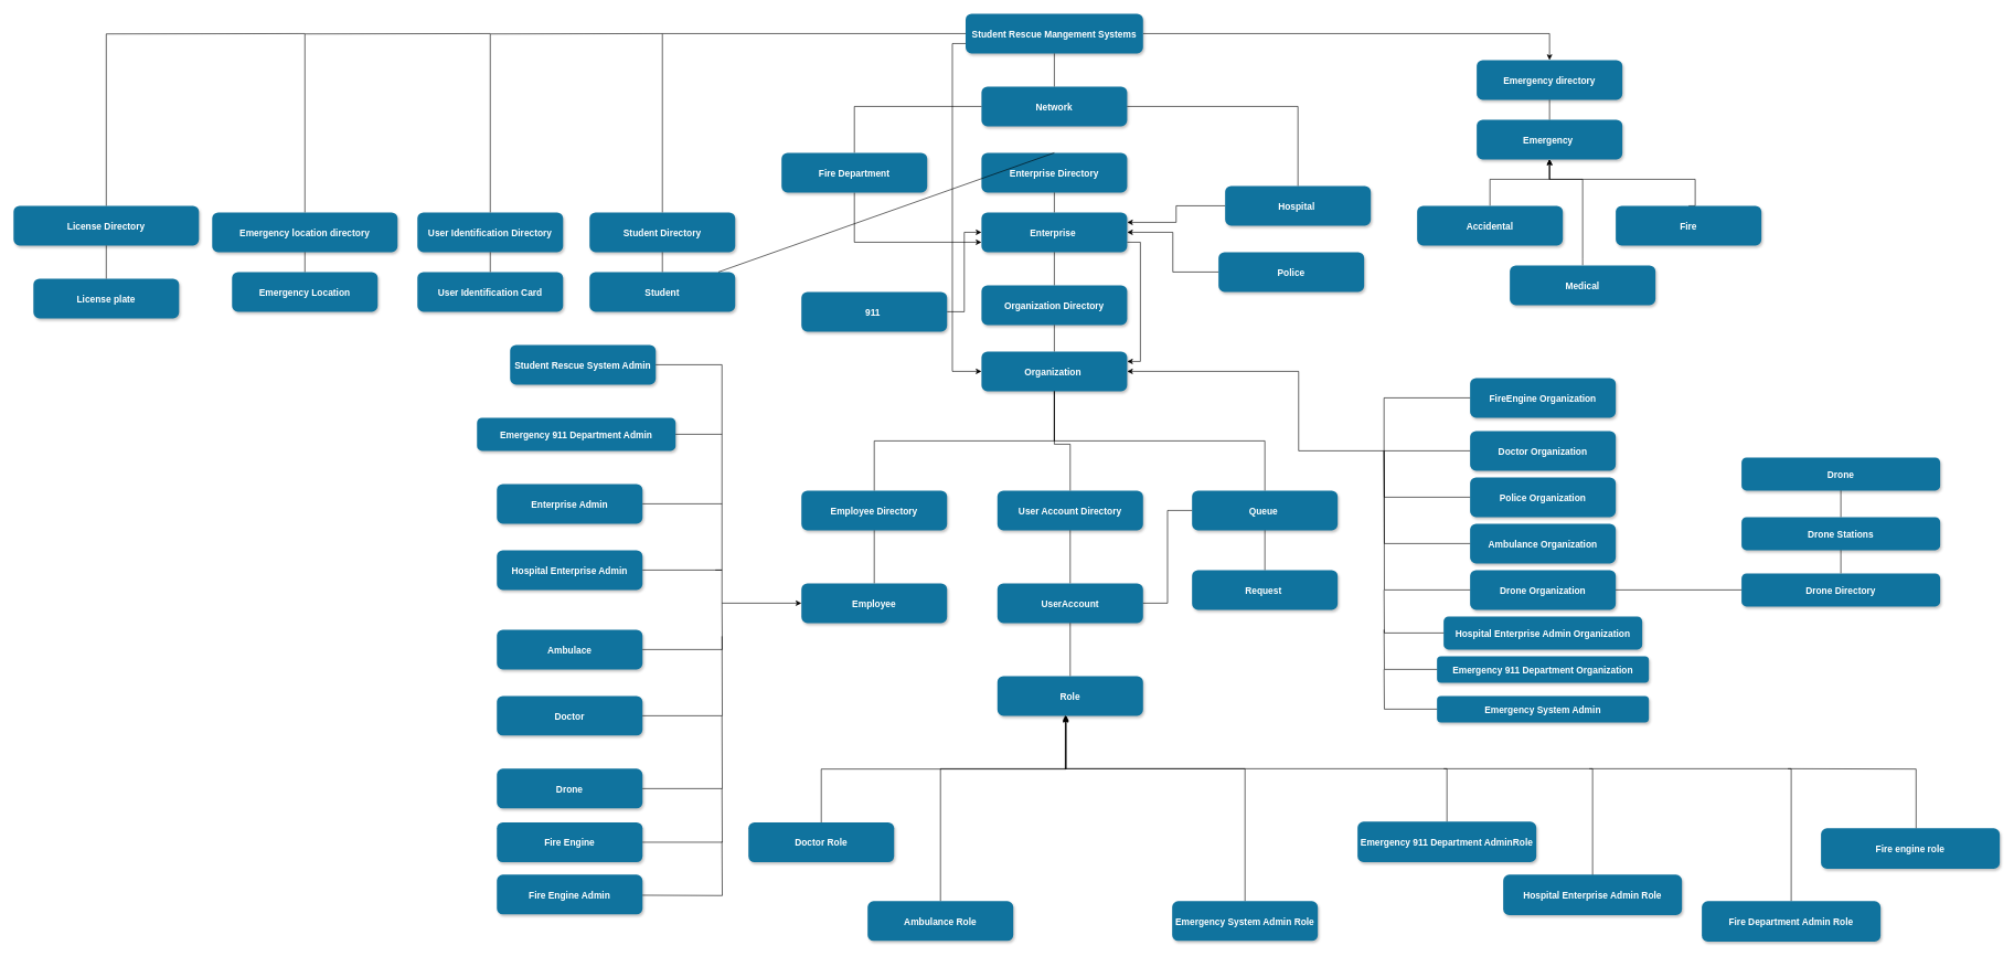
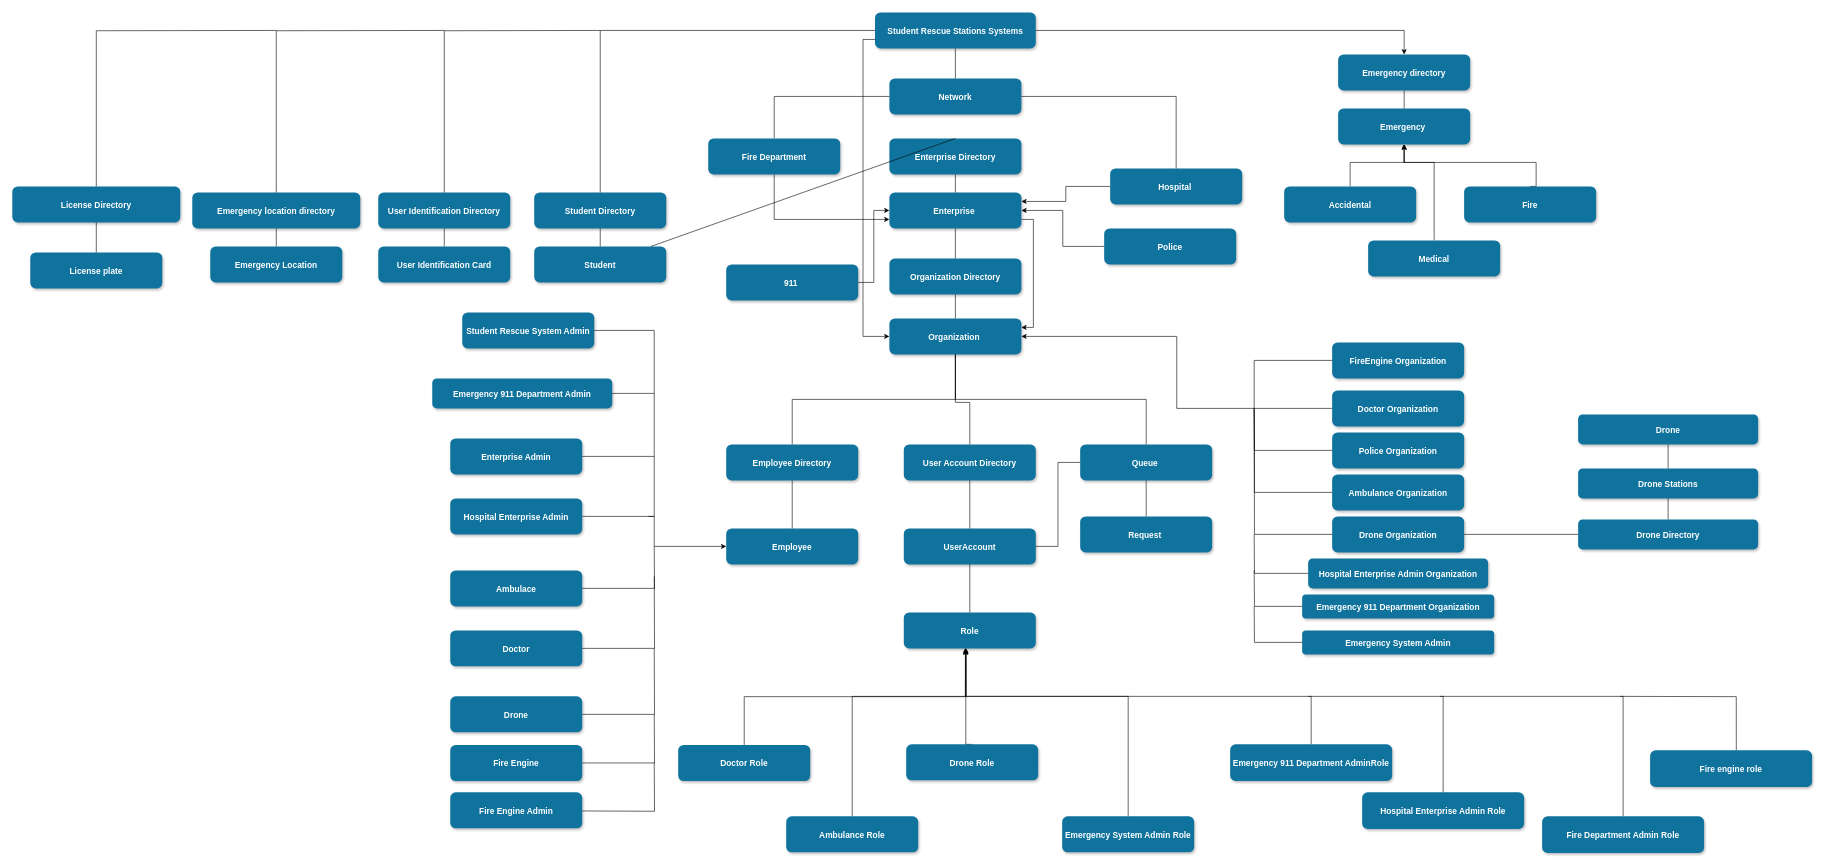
- <mxCell id="4" value="Student Rescue Mangement Systems" style="rounded=1;fillColor=#10739E;strokeColor=none;shadow=1;gradientColor=none;fontStyle=1;fontColor=#FFFFFF;fontSize=14;" parent="1" vertex="1"><mxGeometry x="1458" y="20" width="268" height="60" as="geometry" /></mxCell>
+ <mxCell id="4" value="Student Rescue Stations Systems" style="rounded=1;fillColor=#10739E;strokeColor=none;shadow=1;gradientColor=none;fontStyle=1;fontColor=#FFFFFF;fontSize=14;" parent="1" vertex="1"><mxGeometry x="1458" y="20" width="268" height="60" as="geometry" /></mxCell>
+ <mxCell id="26" style="edgeStyle=orthogonalEdgeStyle;rounded=0;orthogonalLoop=1;jettySize=auto;html=1;exitX=0.5;exitY=0;exitDx=0;exitDy=0;entryX=0.47;entryY=1.029;entryDx=0;entryDy=0;entryPerimeter=0;" parent="1" source="27" target="17" edge="1"><mxGeometry relative="1" as="geometry"><mxPoint x="1610" y="1160" as="targetPoint" /><Array as="points"><mxPoint x="1609" y="1240" /></Array></mxGeometry></mxCell>
+ <mxCell id="27" value="Drone Role" style="rounded=1;fillColor=#10739E;strokeColor=none;shadow=1;gradientColor=none;fontStyle=1;fontColor=#FFFFFF;fontSize=14;" parent="1" vertex="1"><mxGeometry x="1510" y="1240" width="220" height="60" as="geometry" /></mxCell>
